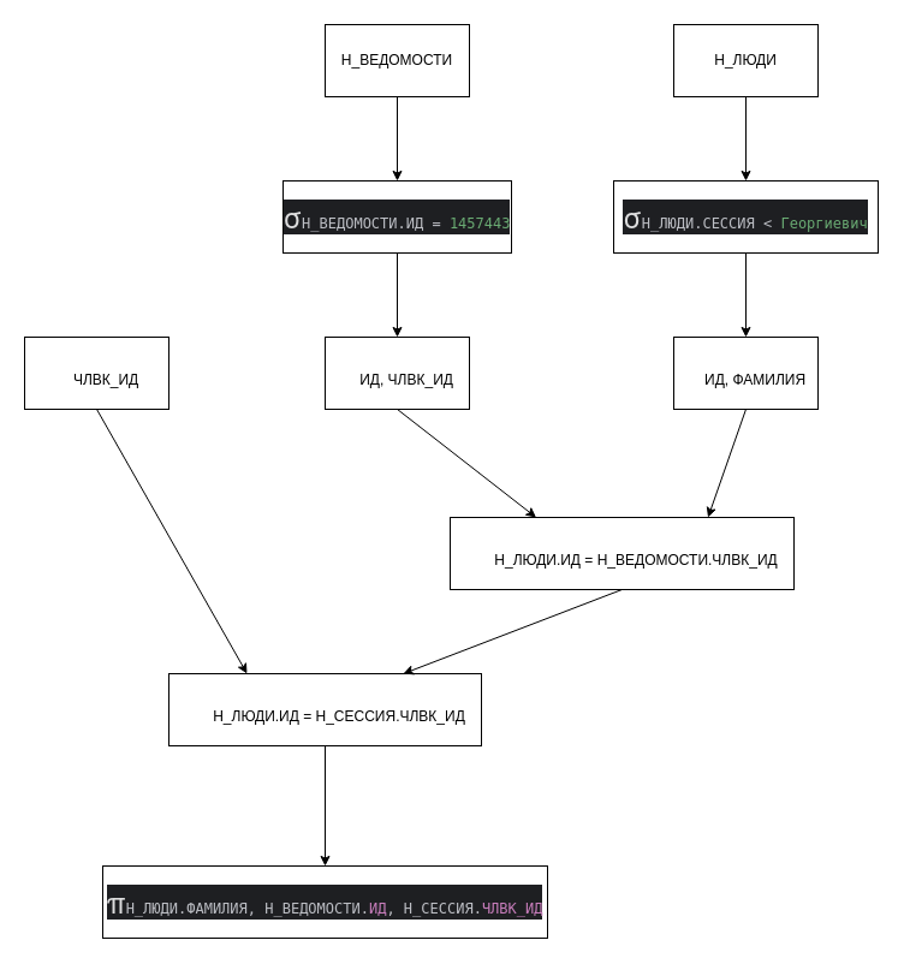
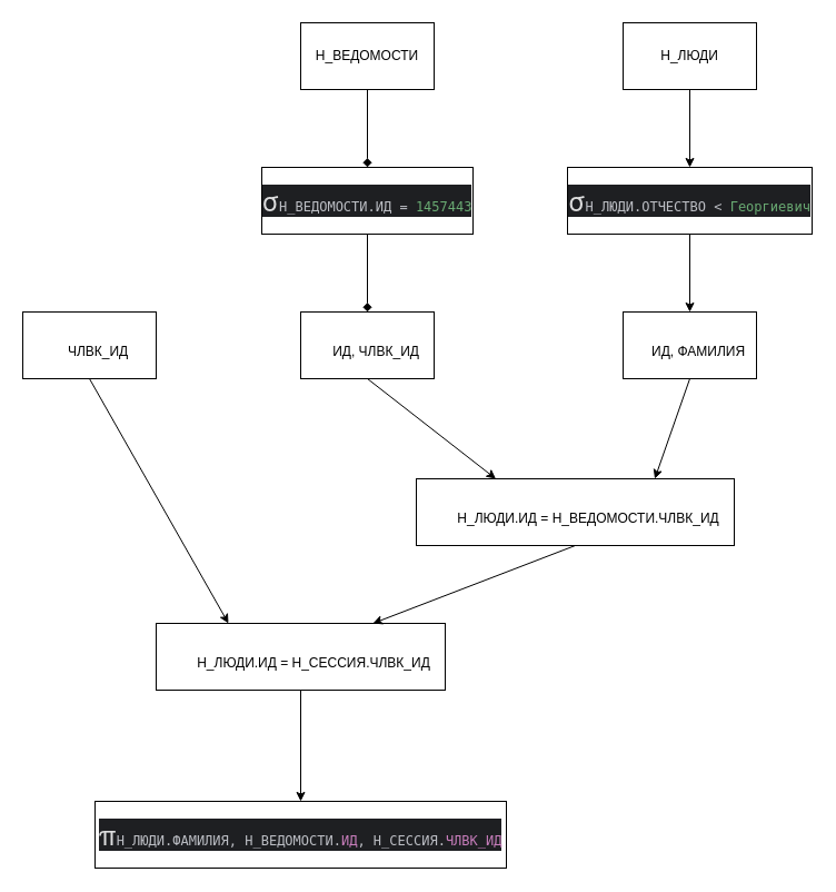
- <mxCell id="7" value="" style="endArrow=classic;html=1;rounded=0;exitX=0.5;exitY=1;exitDx=0;exitDy=0;entryX=0.5;entryY=0;entryDx=0;entryDy=0;" parent="1" source="3" target="6" edge="1"><mxGeometry width="50" height="50" relative="1" as="geometry"><mxPoint x="350" y="300" as="sourcePoint" /><mxPoint x="400" y="250" as="targetPoint" /></mxGeometry></mxCell>
+ <mxCell id="7" value="" style="endArrow=diamond;html=1;rounded=0;exitX=0.5;exitY=1;exitDx=0;exitDy=0;entryX=0.5;entryY=0;entryDx=0;entryDy=0;" parent="1" source="3" target="6" edge="1"><mxGeometry width="50" height="50" relative="1" as="geometry"><mxPoint x="350" y="300" as="sourcePoint" /><mxPoint x="400" y="250" as="targetPoint" /></mxGeometry></mxCell>
- <mxCell id="4" value="&lt;div style=&quot;background-color:#1e1f22;color:#bcbec4&quot;&gt;&lt;pre style=&quot;font-family:'JetBrains Mono',monospace;font-size:9,8pt;&quot;&gt;&lt;span style=&quot;color: rgba(255, 255, 255, 0.85); font-family: &amp;quot;Helvetica Neue&amp;quot;; text-align: start; white-space: normal;&quot;&gt;&lt;font style=&quot;font-size: 24px;&quot;&gt;σ&lt;/font&gt;&lt;/span&gt;Н_ЛЮДИ.СЕССИЯ &amp;lt; &lt;span style=&quot;color:#6aab73;&quot;&gt;Георгиевич&lt;/span&gt;&lt;/pre&gt;&lt;/div&gt;" style="rounded=0;whiteSpace=wrap;html=1;" parent="1" vertex="1"><mxGeometry x="510" y="150" width="220" height="60" as="geometry" /></mxCell>
+ <mxCell id="4" value="&lt;div style=&quot;background-color:#1e1f22;color:#bcbec4&quot;&gt;&lt;pre style=&quot;font-family:'JetBrains Mono',monospace;font-size:9,8pt;&quot;&gt;&lt;span style=&quot;color: rgba(255, 255, 255, 0.85); font-family: &amp;quot;Helvetica Neue&amp;quot;; text-align: start; white-space: normal;&quot;&gt;&lt;font style=&quot;font-size: 24px;&quot;&gt;σ&lt;/font&gt;&lt;/span&gt;Н_ЛЮДИ.ОТЧЕСТВО &amp;lt; &lt;span style=&quot;color:#6aab73;&quot;&gt;Георгиевич&lt;/span&gt;&lt;/pre&gt;&lt;/div&gt;" style="rounded=0;whiteSpace=wrap;html=1;" parent="1" vertex="1"><mxGeometry x="510" y="150" width="220" height="60" as="geometry" /></mxCell>
- <mxCell id="10" value="" style="endArrow=classic;html=1;rounded=0;exitX=0.5;exitY=1;exitDx=0;exitDy=0;entryX=0.5;entryY=0;entryDx=0;entryDy=0;" parent="1" source="6" target="9" edge="1"><mxGeometry width="50" height="50" relative="1" as="geometry"><mxPoint x="350" y="300" as="sourcePoint" /><mxPoint x="400" y="250" as="targetPoint" /></mxGeometry></mxCell>
+ <mxCell id="10" value="" style="endArrow=diamond;html=1;rounded=0;exitX=0.5;exitY=1;exitDx=0;exitDy=0;entryX=0.5;entryY=0;entryDx=0;entryDy=0;" parent="1" source="6" target="9" edge="1"><mxGeometry width="50" height="50" relative="1" as="geometry"><mxPoint x="350" y="300" as="sourcePoint" /><mxPoint x="400" y="250" as="targetPoint" /></mxGeometry></mxCell>
